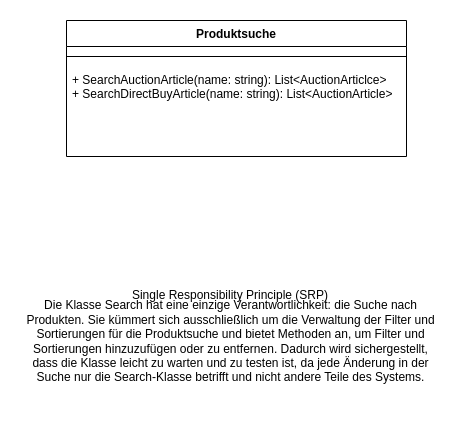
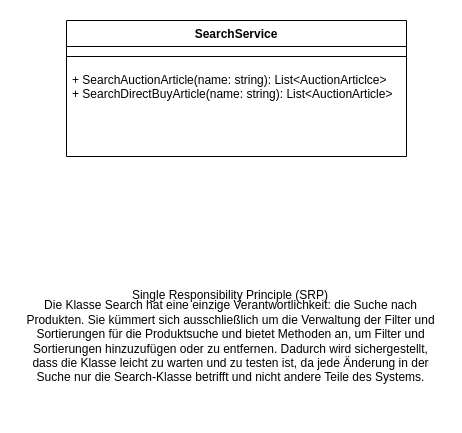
- <mxCell id="2" value="Produktsuche" style="swimlane;fontStyle=1;align=center;verticalAlign=top;childLayout=stackLayout;horizontal=1;startSize=26;horizontalStack=0;resizeParent=1;resizeParentMax=0;resizeLast=0;collapsible=1;marginBottom=0;whiteSpace=wrap;html=1;" parent="1" vertex="1"><mxGeometry x="66" y="20" width="340" height="136" as="geometry" /></mxCell>
+ <mxCell id="2" value="SearchService" style="swimlane;fontStyle=1;align=center;verticalAlign=top;childLayout=stackLayout;horizontal=1;startSize=26;horizontalStack=0;resizeParent=1;resizeParentMax=0;resizeLast=0;collapsible=1;marginBottom=0;whiteSpace=wrap;html=1;" parent="1" vertex="1"><mxGeometry x="66" y="20" width="340" height="136" as="geometry" /></mxCell>
